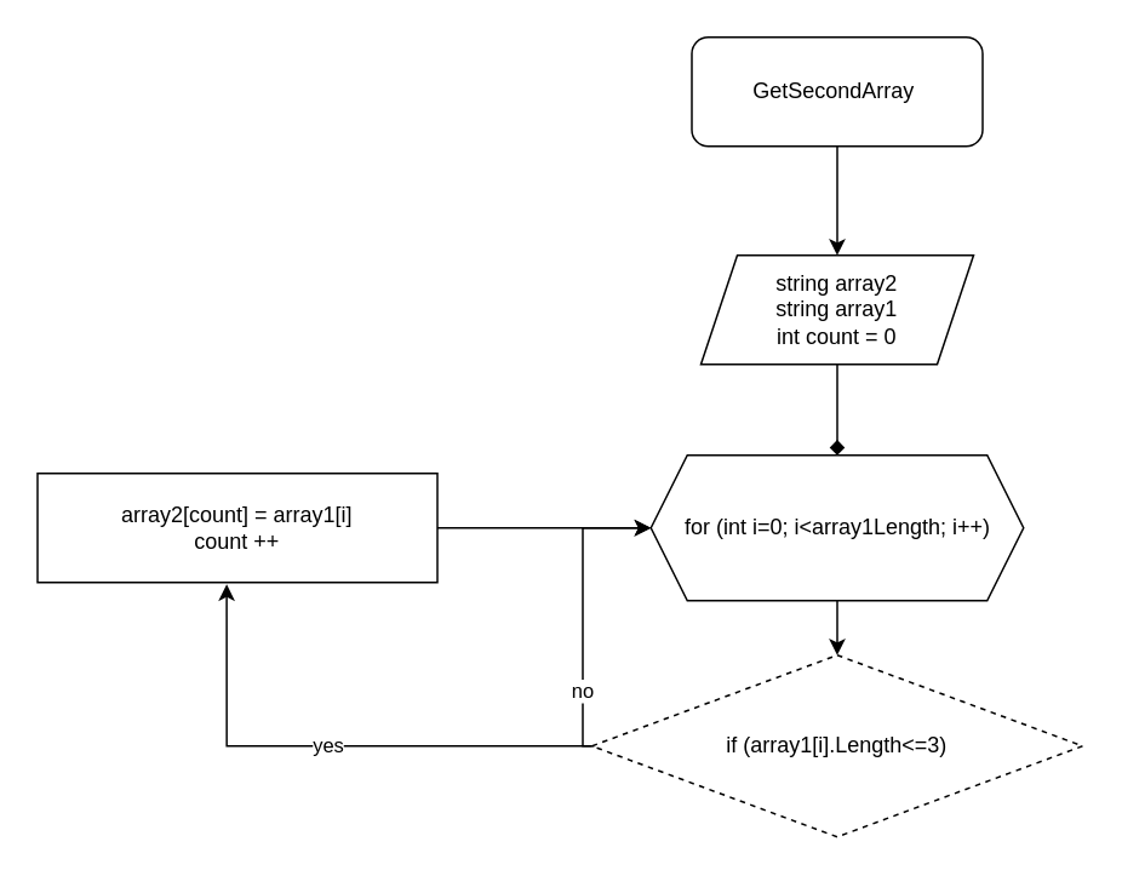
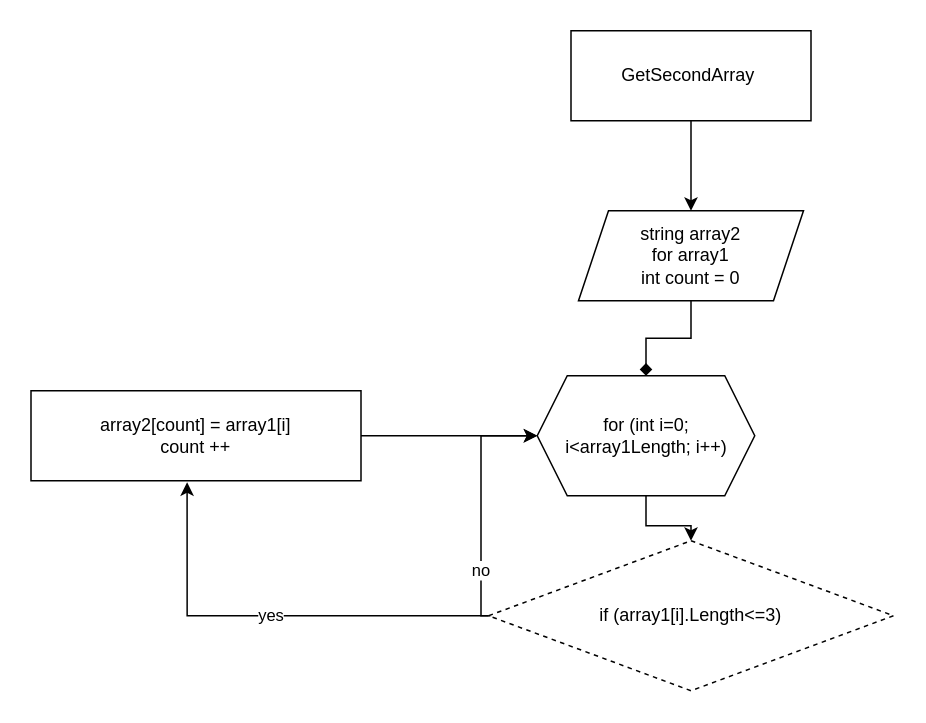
- <mxCell id="3" value="GetSecondArray&amp;nbsp;" style="rounded=1;whiteSpace=wrap;html=1;" vertex="1" parent="1"><mxGeometry x="380" y="20" width="160" height="60" as="geometry" /></mxCell>
+ <mxCell id="3" value="GetSecondArray&amp;nbsp;" style="whiteSpace=wrap;html=1;rounded=0;" vertex="1" parent="1"><mxGeometry x="380" y="20" width="160" height="60" as="geometry" /></mxCell>
- <mxCell id="5" value="string array2&lt;br&gt;string array1&lt;br&gt;int count = 0" style="shape=parallelogram;perimeter=parallelogramPerimeter;whiteSpace=wrap;html=1;fixedSize=1;" vertex="1" parent="1"><mxGeometry x="385" y="140" width="150" height="60" as="geometry" /></mxCell>
+ <mxCell id="5" value="string array2&lt;br&gt;for array1&lt;br&gt;int count = 0" style="shape=parallelogram;perimeter=parallelogramPerimeter;whiteSpace=wrap;html=1;fixedSize=1;" vertex="1" parent="1"><mxGeometry x="385" y="140" width="150" height="60" as="geometry" /></mxCell>
- <mxCell id="7" value="for (int i=0; i&amp;lt;array1Length; i++)" style="shape=hexagon;perimeter=hexagonPerimeter2;whiteSpace=wrap;html=1;fixedSize=1;" vertex="1" parent="1"><mxGeometry x="357.5" y="250" width="205" height="80" as="geometry" /></mxCell>
+ <mxCell id="7" value="for (int i=0; i&amp;lt;array1Length; i++)" style="shape=hexagon;perimeter=hexagonPerimeter2;whiteSpace=wrap;html=1;fixedSize=1;" vertex="1" parent="1"><mxGeometry x="357.5" y="250" width="145" height="80" as="geometry" /></mxCell>
